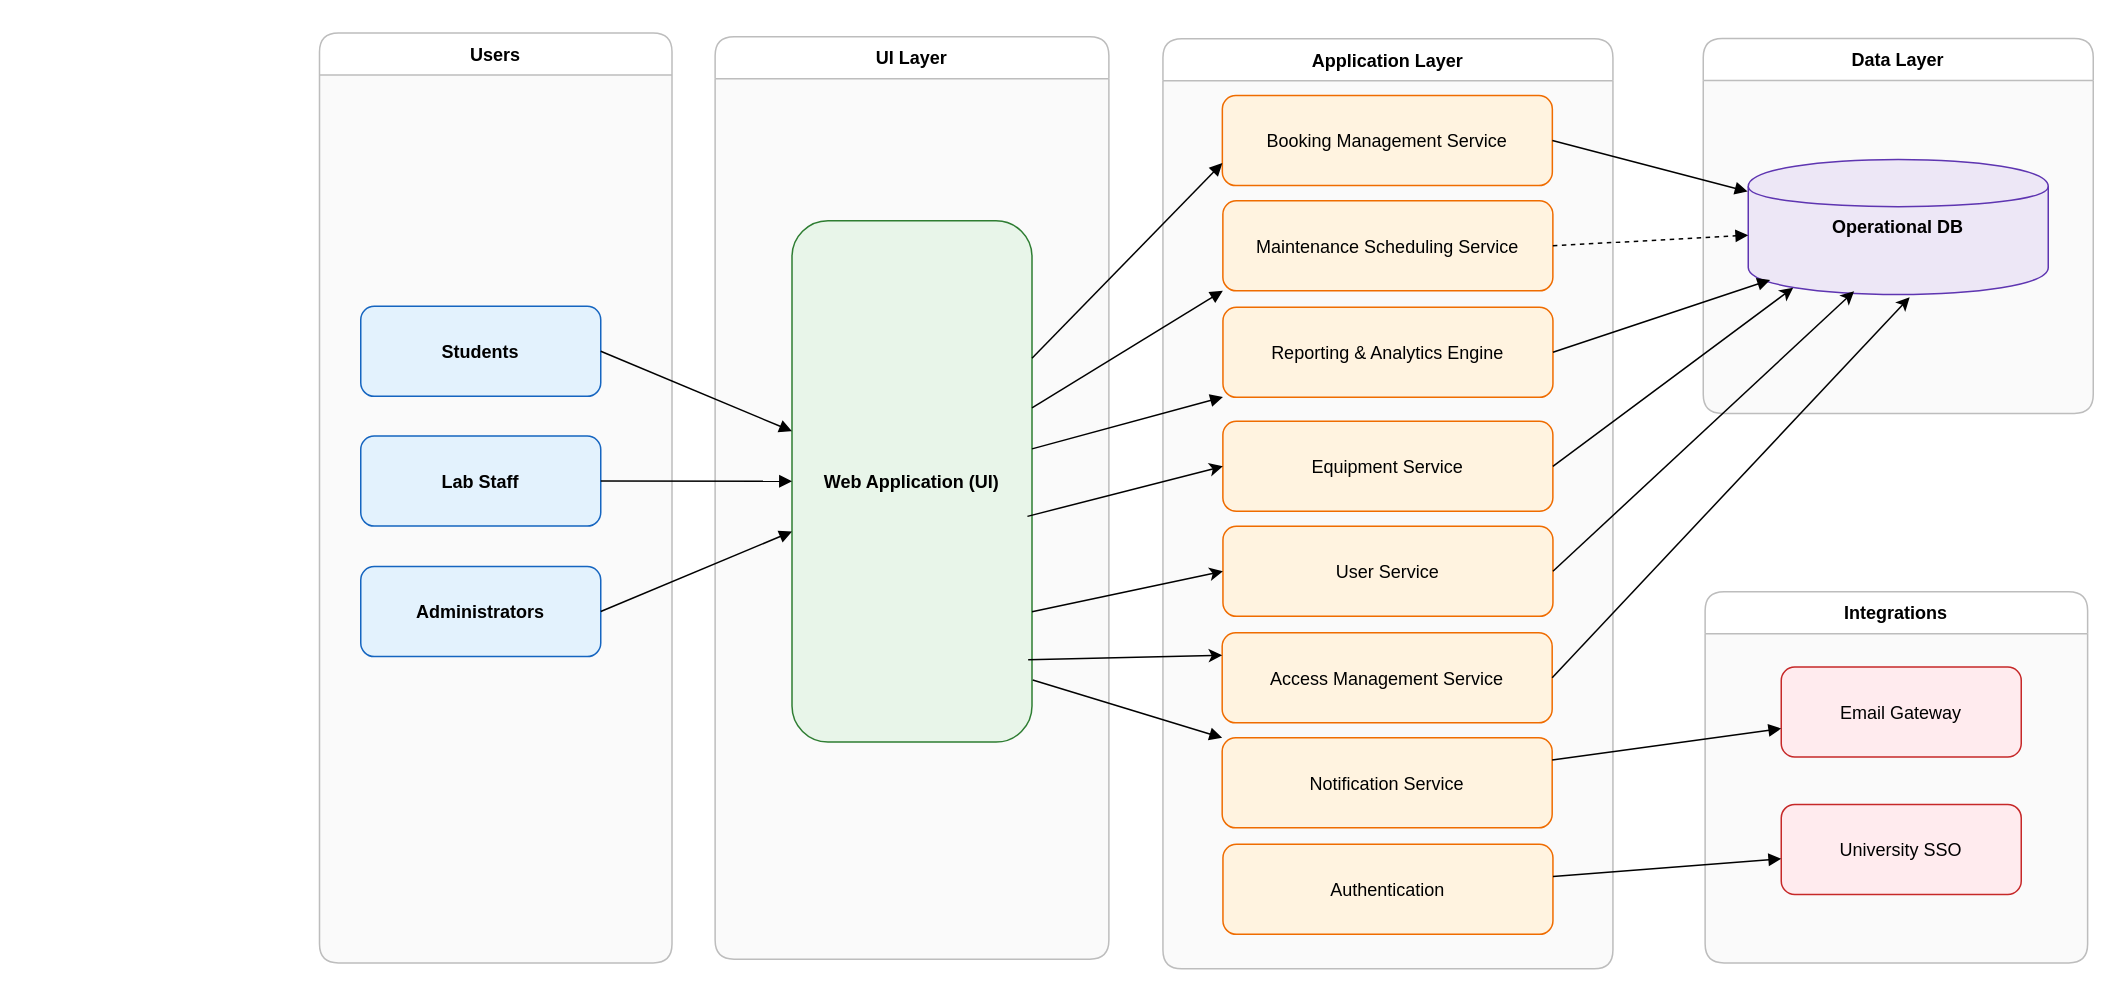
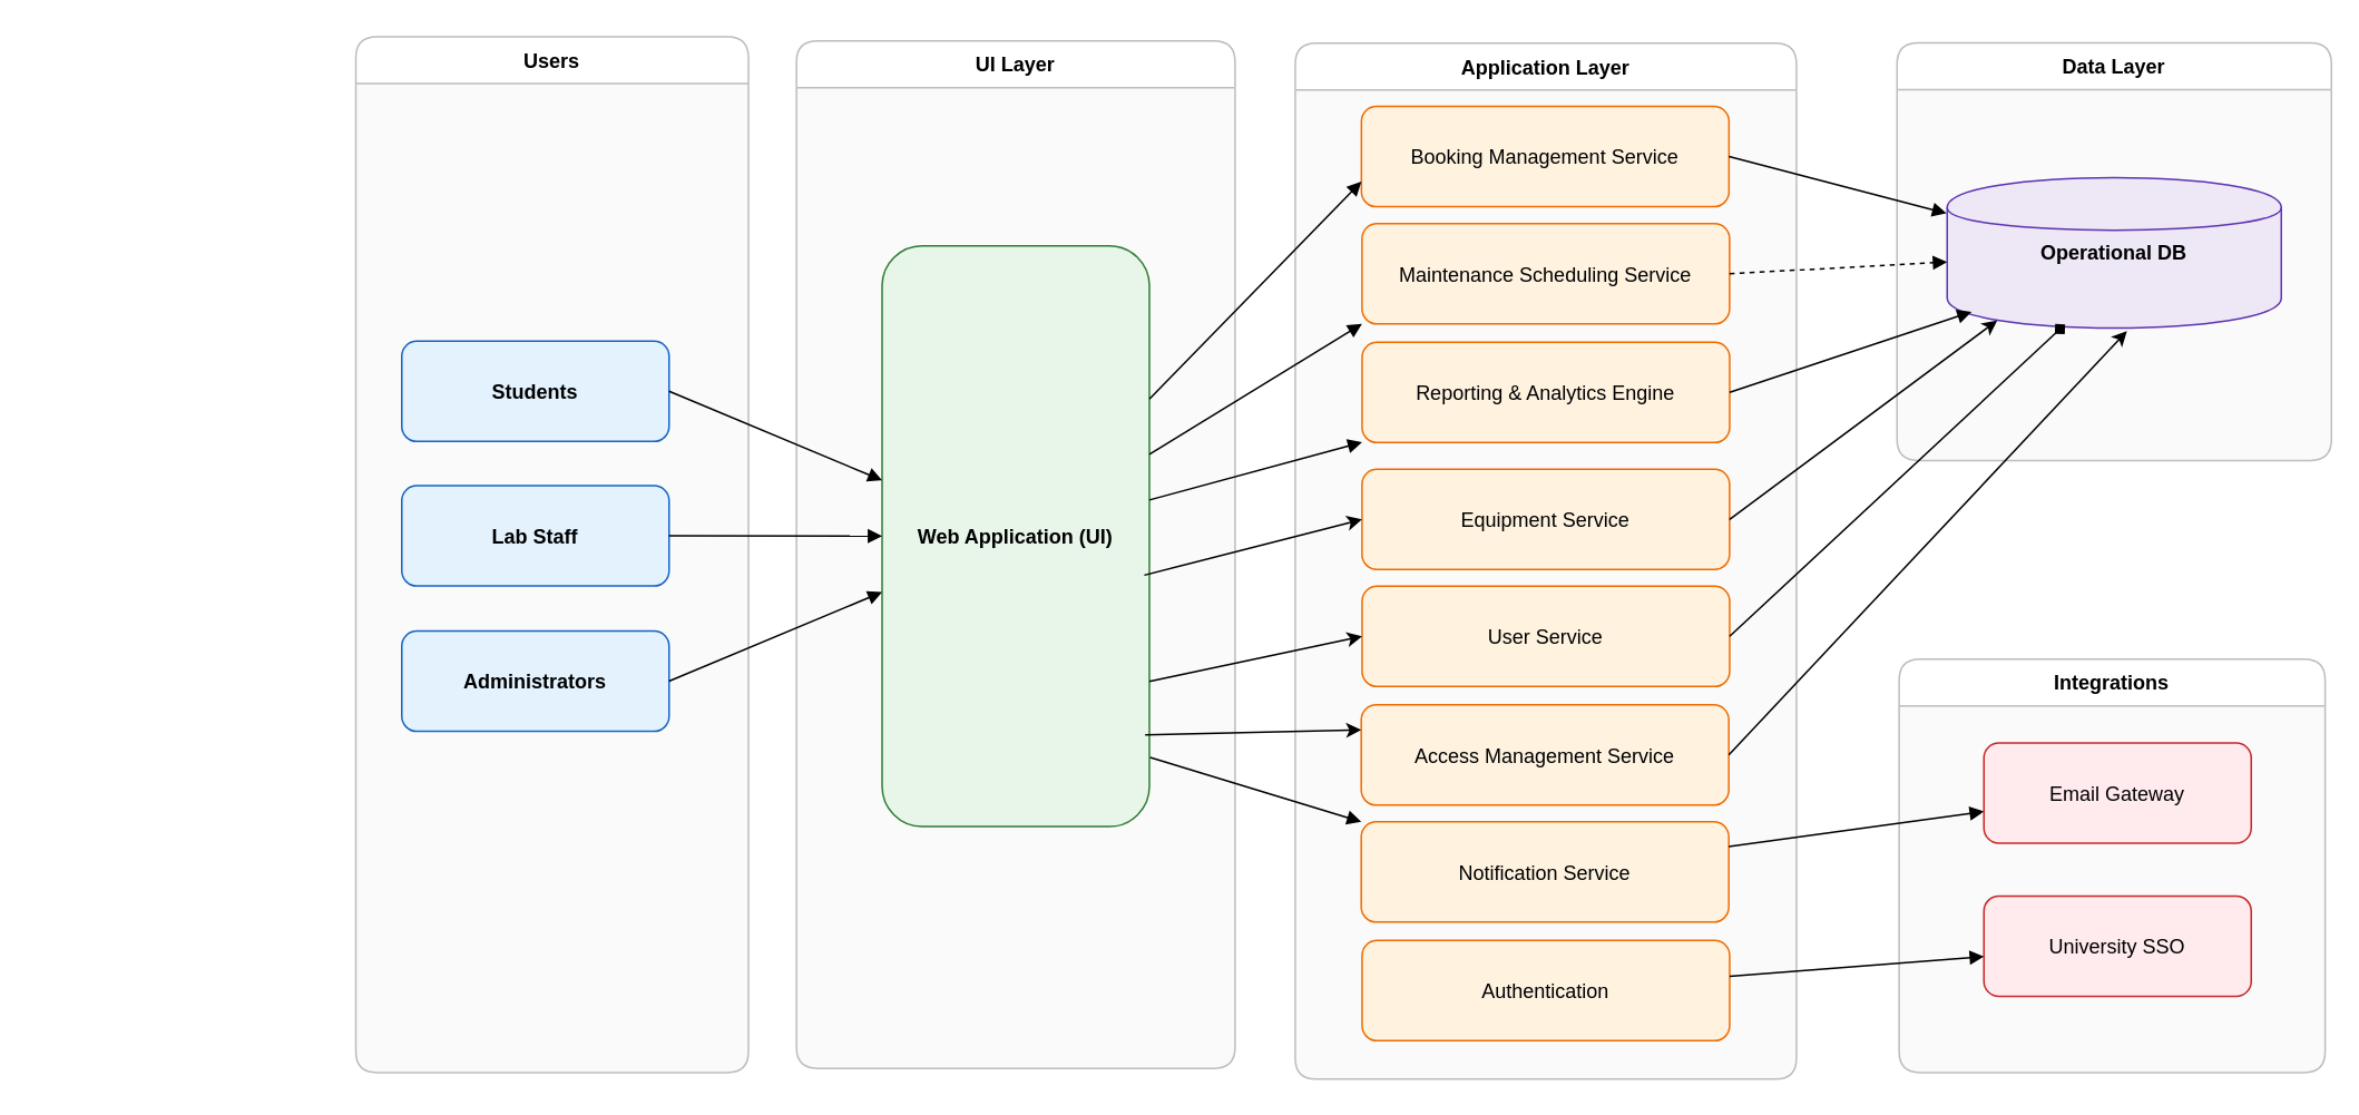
- <mxCell id="37" style="edgeStyle=none;html=1;exitX=1;exitY=0.5;exitDx=0;exitDy=0;entryX=0.353;entryY=0.976;entryDx=0;entryDy=0;entryPerimeter=0;" parent="1" source="15" target="18" edge="1"><mxGeometry relative="1" as="geometry" /></mxCell>
+ <mxCell id="37" style="edgeStyle=none;html=1;exitX=1;exitY=0.5;exitDx=0;exitDy=0;entryX=0.353;entryY=0.976;entryDx=0;entryDy=0;entryPerimeter=0;endArrow=diamond;" parent="1" source="15" target="18" edge="1"><mxGeometry relative="1" as="geometry" /></mxCell>
